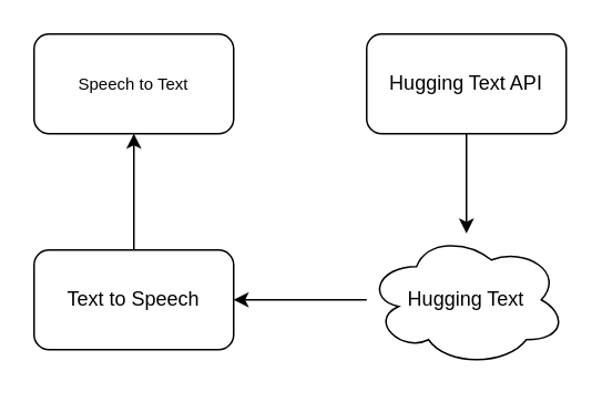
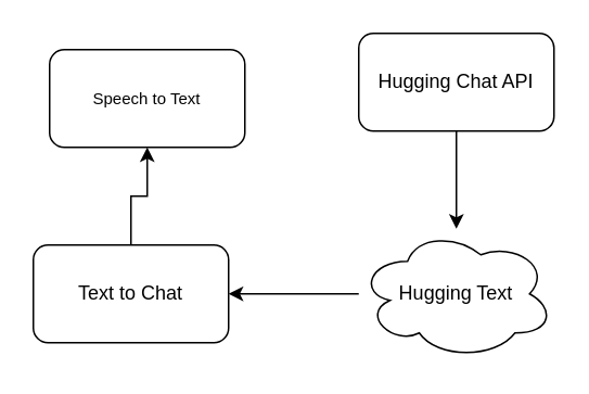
- <mxCell id="2" value="&lt;font size=&quot;1&quot;&gt;Speech to Text&lt;/font&gt;" style="rounded=1;whiteSpace=wrap;html=1;" vertex="1" parent="1"><mxGeometry x="20" y="20" width="120" height="60" as="geometry" /></mxCell>
+ <mxCell id="2" value="&lt;font size=&quot;1&quot;&gt;Speech to Text&lt;/font&gt;" style="rounded=1;whiteSpace=wrap;html=1;" vertex="1" parent="1"><mxGeometry x="30" y="30" width="120" height="60" as="geometry" /></mxCell>
- <mxCell id="4" value="Hugging Text API" style="whiteSpace=wrap;html=1;rounded=1;" vertex="1" parent="1"><mxGeometry x="220" y="20" width="120" height="60" as="geometry" /></mxCell>
+ <mxCell id="4" value="Hugging Chat API" style="whiteSpace=wrap;html=1;rounded=1;" vertex="1" parent="1"><mxGeometry x="220" y="20" width="120" height="60" as="geometry" /></mxCell>
- <mxCell id="8" value="Text to Speech" style="whiteSpace=wrap;html=1;rounded=1;" vertex="1" parent="1"><mxGeometry x="20" y="150" width="120" height="60" as="geometry" /></mxCell>
+ <mxCell id="8" value="Text to Chat" style="whiteSpace=wrap;html=1;rounded=1;" vertex="1" parent="1"><mxGeometry x="20" y="150" width="120" height="60" as="geometry" /></mxCell>
